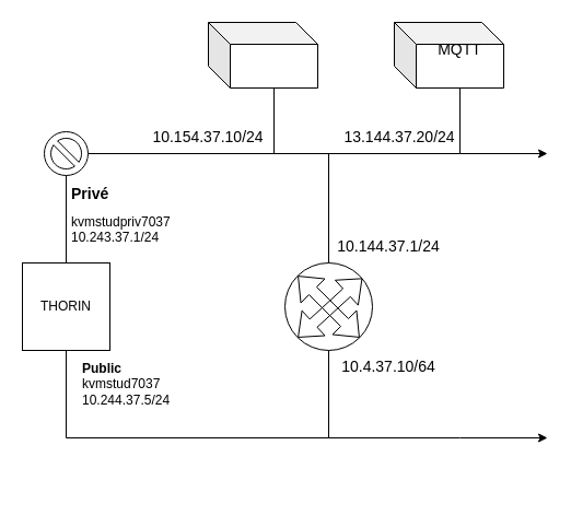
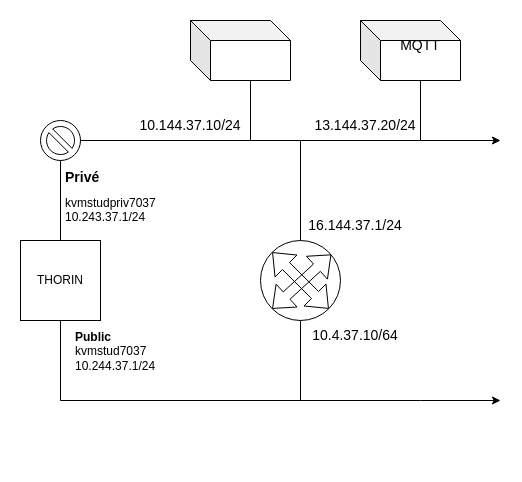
- <mxCell id="17" value="10.154.37.10/24" style="text;html=1;strokeColor=none;fillColor=none;align=center;verticalAlign=middle;whiteSpace=wrap;rounded=0;fontSize=14;" vertex="1" parent="1"><mxGeometry x="130" y="110" width="120" height="30" as="geometry" /></mxCell>
+ <mxCell id="17" value="10.144.37.10/24" style="text;html=1;strokeColor=none;fillColor=none;align=center;verticalAlign=middle;whiteSpace=wrap;rounded=0;fontSize=14;" vertex="1" parent="1"><mxGeometry x="130" y="110" width="120" height="30" as="geometry" /></mxCell>
- <mxCell id="20" value="10.144.37.1/24" style="text;html=1;strokeColor=none;fillColor=none;align=center;verticalAlign=middle;whiteSpace=wrap;rounded=0;fontSize=14;" vertex="1" parent="1"><mxGeometry x="300" y="210" width="110" height="30" as="geometry" /></mxCell>
+ <mxCell id="20" value="16.144.37.1/24" style="text;html=1;strokeColor=none;fillColor=none;align=center;verticalAlign=middle;whiteSpace=wrap;rounded=0;fontSize=14;" vertex="1" parent="1"><mxGeometry x="300" y="210" width="110" height="30" as="geometry" /></mxCell>
- <mxCell id="10" value="&lt;b&gt;Public&lt;/b&gt;&lt;div&gt;kvmstud7037&lt;/div&gt;&lt;div&gt;10.244.37.5/24&lt;br&gt;&lt;/div&gt;" style="text;html=1;strokeColor=none;fillColor=none;spacing=5;spacingTop=-20;whiteSpace=wrap;overflow=hidden;rounded=0;" vertex="1" parent="1"><mxGeometry x="70" y="340" width="190" height="120" as="geometry" /></mxCell>
+ <mxCell id="10" value="&lt;b&gt;Public&lt;/b&gt;&lt;div&gt;kvmstud7037&lt;/div&gt;&lt;div&gt;10.244.37.1/24&lt;br&gt;&lt;/div&gt;" style="text;html=1;strokeColor=none;fillColor=none;spacing=5;spacingTop=-20;whiteSpace=wrap;overflow=hidden;rounded=0;" vertex="1" parent="1"><mxGeometry x="70" y="340" width="190" height="120" as="geometry" /></mxCell>
